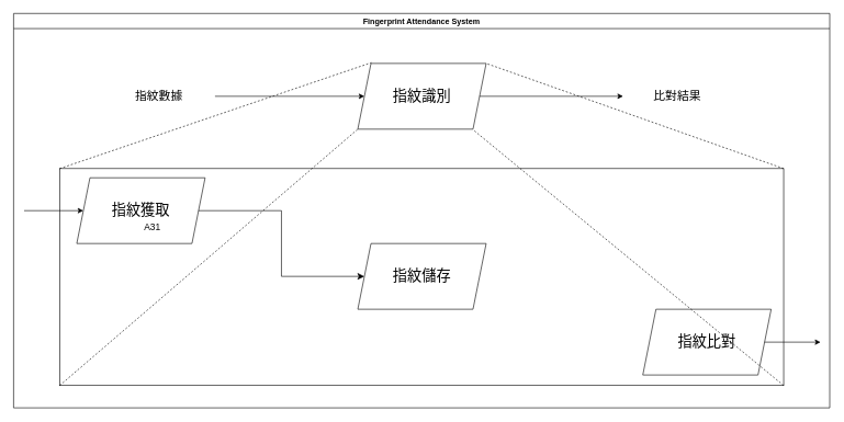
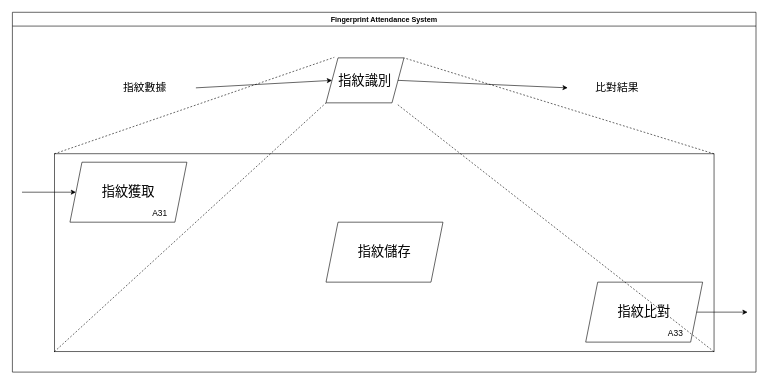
- <mxCell id="3" value="&lt;font style=&quot;font-size: 22px;&quot;&gt;指紋識別&lt;/font&gt;" style="shape=parallelogram;perimeter=parallelogramPerimeter;whiteSpace=wrap;html=1;fixedSize=1;" parent="1" vertex="1"><mxGeometry x="543" y="96" width="195" height="100" as="geometry" /></mxCell>
+ <mxCell id="3" value="&lt;font style=&quot;font-size: 22px;&quot;&gt;指紋識別&lt;/font&gt;" style="shape=parallelogram;perimeter=parallelogramPerimeter;whiteSpace=wrap;html=1;fixedSize=1;" parent="1" vertex="1"><mxGeometry x="543" y="96" width="130" height="75" as="geometry" /></mxCell>
- <mxCell id="11" value="&lt;font style=&quot;font-size: 14px;&quot;&gt;A31&lt;br&gt;&lt;/font&gt;" style="text;strokeColor=none;align=center;fillColor=none;html=1;verticalAlign=middle;whiteSpace=wrap;rounded=0;" parent="1" vertex="1"><mxGeometry x="201" y="330" width="60" height="30" as="geometry" /></mxCell>
+ <mxCell id="11" value="&lt;font style=&quot;font-size: 14px;&quot;&gt;A31&lt;br&gt;&lt;/font&gt;" style="text;strokeColor=none;align=center;fillColor=none;html=1;verticalAlign=middle;whiteSpace=wrap;rounded=0;" parent="1" vertex="1"><mxGeometry x="236" y="340" width="60" height="30" as="geometry" /></mxCell>
- <mxCell id="20" value="" style="edgeStyle=elbowEdgeStyle;elbow=horizontal;endArrow=classic;html=1;curved=0;rounded=0;endSize=8;startSize=8;exitX=1;exitY=0.5;exitDx=0;exitDy=0;entryX=0;entryY=0.5;entryDx=0;entryDy=0;" edge="1" parent="1" source="5" target="4"><mxGeometry width="50" height="50" relative="1" as="geometry"><mxPoint x="646" y="266" as="sourcePoint" /><mxPoint x="696" y="216" as="targetPoint" /></mxGeometry></mxCell>
+ <mxCell id="12" value="&lt;font style=&quot;font-size: 14px;&quot;&gt;A33&lt;/font&gt;" style="text;strokeColor=none;align=center;fillColor=none;html=1;verticalAlign=middle;whiteSpace=wrap;rounded=0;" parent="1" vertex="1"><mxGeometry x="1096" y="540" width="60" height="30" as="geometry" /></mxCell>
